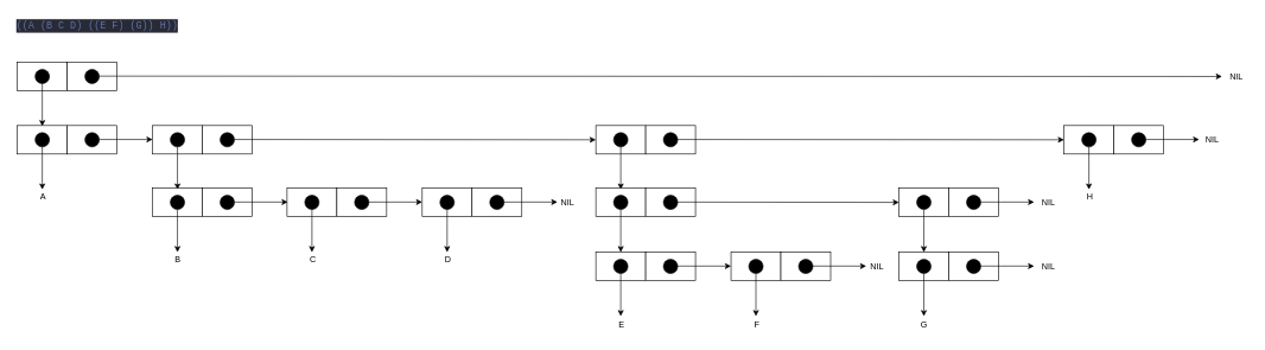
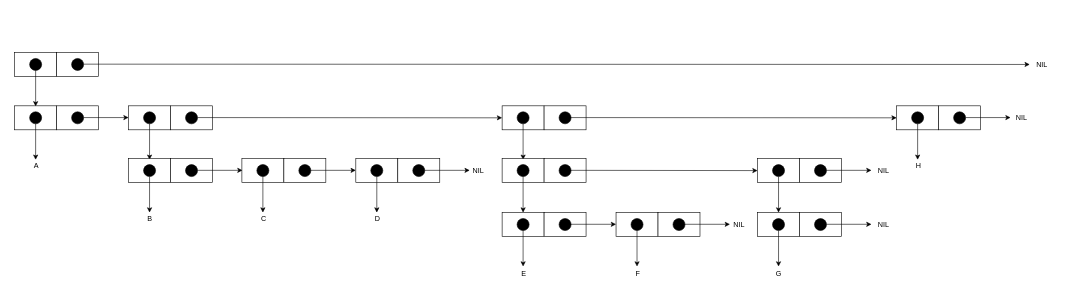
- <mxCell id="7" value="&lt;div style=&quot;color: #f8f8f2;background-color: #282a36;font-family: Consolas, 'Courier New', monospace;font-weight: normal;font-size: 14px;line-height: 19px;white-space: pre;&quot;&gt;&lt;div&gt;&lt;span style=&quot;color: #6272a4;&quot;&gt;((A (B C D) ((E F) (G)) H))&lt;/span&gt;&lt;/div&gt;&lt;/div&gt;" style="text;whiteSpace=wrap;html=1;" vertex="1" parent="1"><mxGeometry x="20" y="20" width="236" height="41" as="geometry" /></mxCell>
